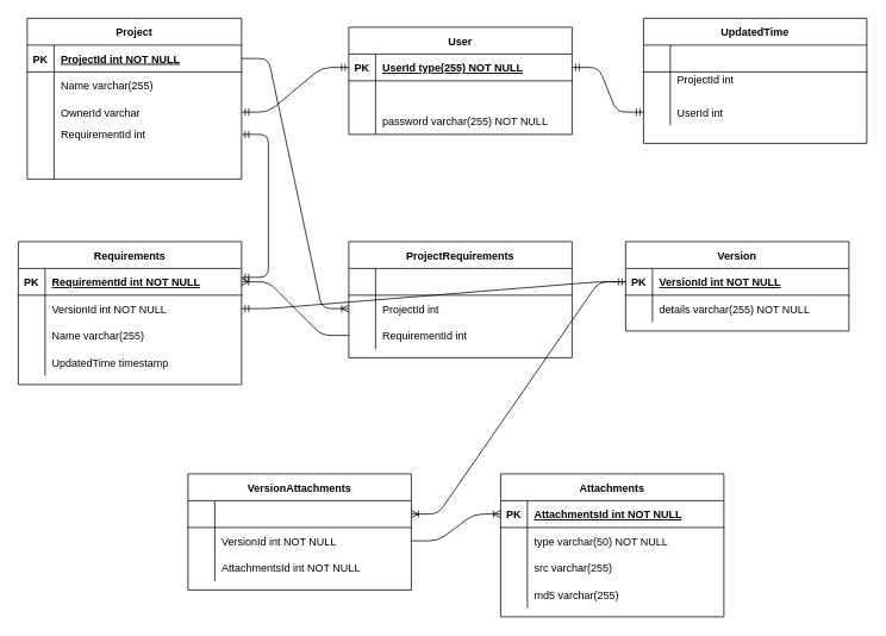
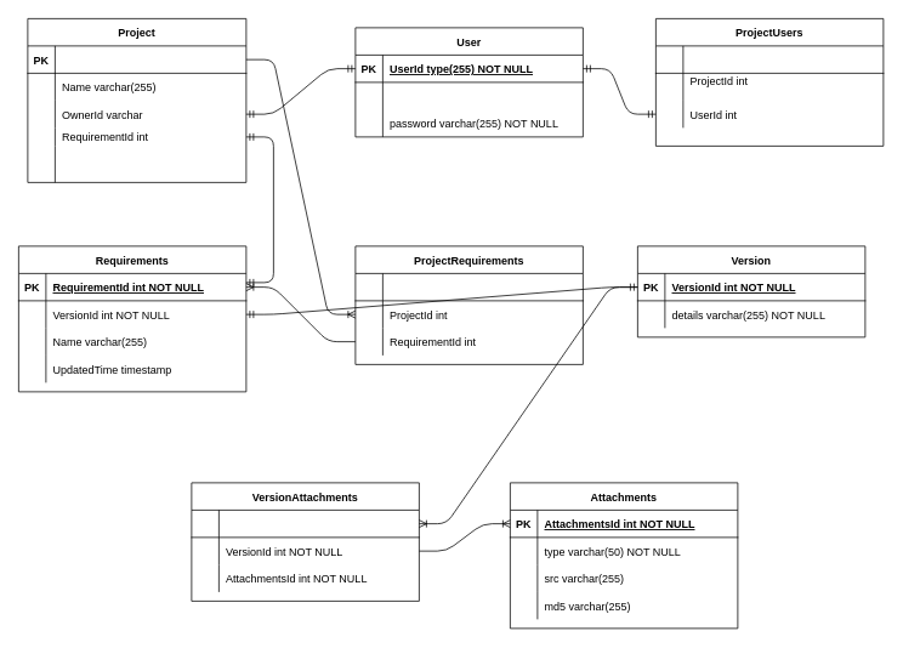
- <mxCell id="42" value="UpdatedTime" style="shape=table;startSize=30;container=1;collapsible=1;childLayout=tableLayout;fixedRows=1;rowLines=0;fontStyle=1;align=center;resizeLast=1;" vertex="1" parent="1"><mxGeometry x="720" y="20" width="250" height="140" as="geometry" /></mxCell>
+ <mxCell id="42" value="ProjectUsers" style="shape=table;startSize=30;container=1;collapsible=1;childLayout=tableLayout;fixedRows=1;rowLines=0;fontStyle=1;align=center;resizeLast=1;" vertex="1" parent="1"><mxGeometry x="720" y="20" width="250" height="140" as="geometry" /></mxCell>
- <mxCell id="5" value="ProjectId int NOT NULL " style="shape=partialRectangle;overflow=hidden;connectable=0;fillColor=none;top=0;left=0;bottom=0;right=0;align=left;spacingLeft=6;fontStyle=5;" parent="3" vertex="1"><mxGeometry x="30" width="210" height="30" as="geometry" /></mxCell>
